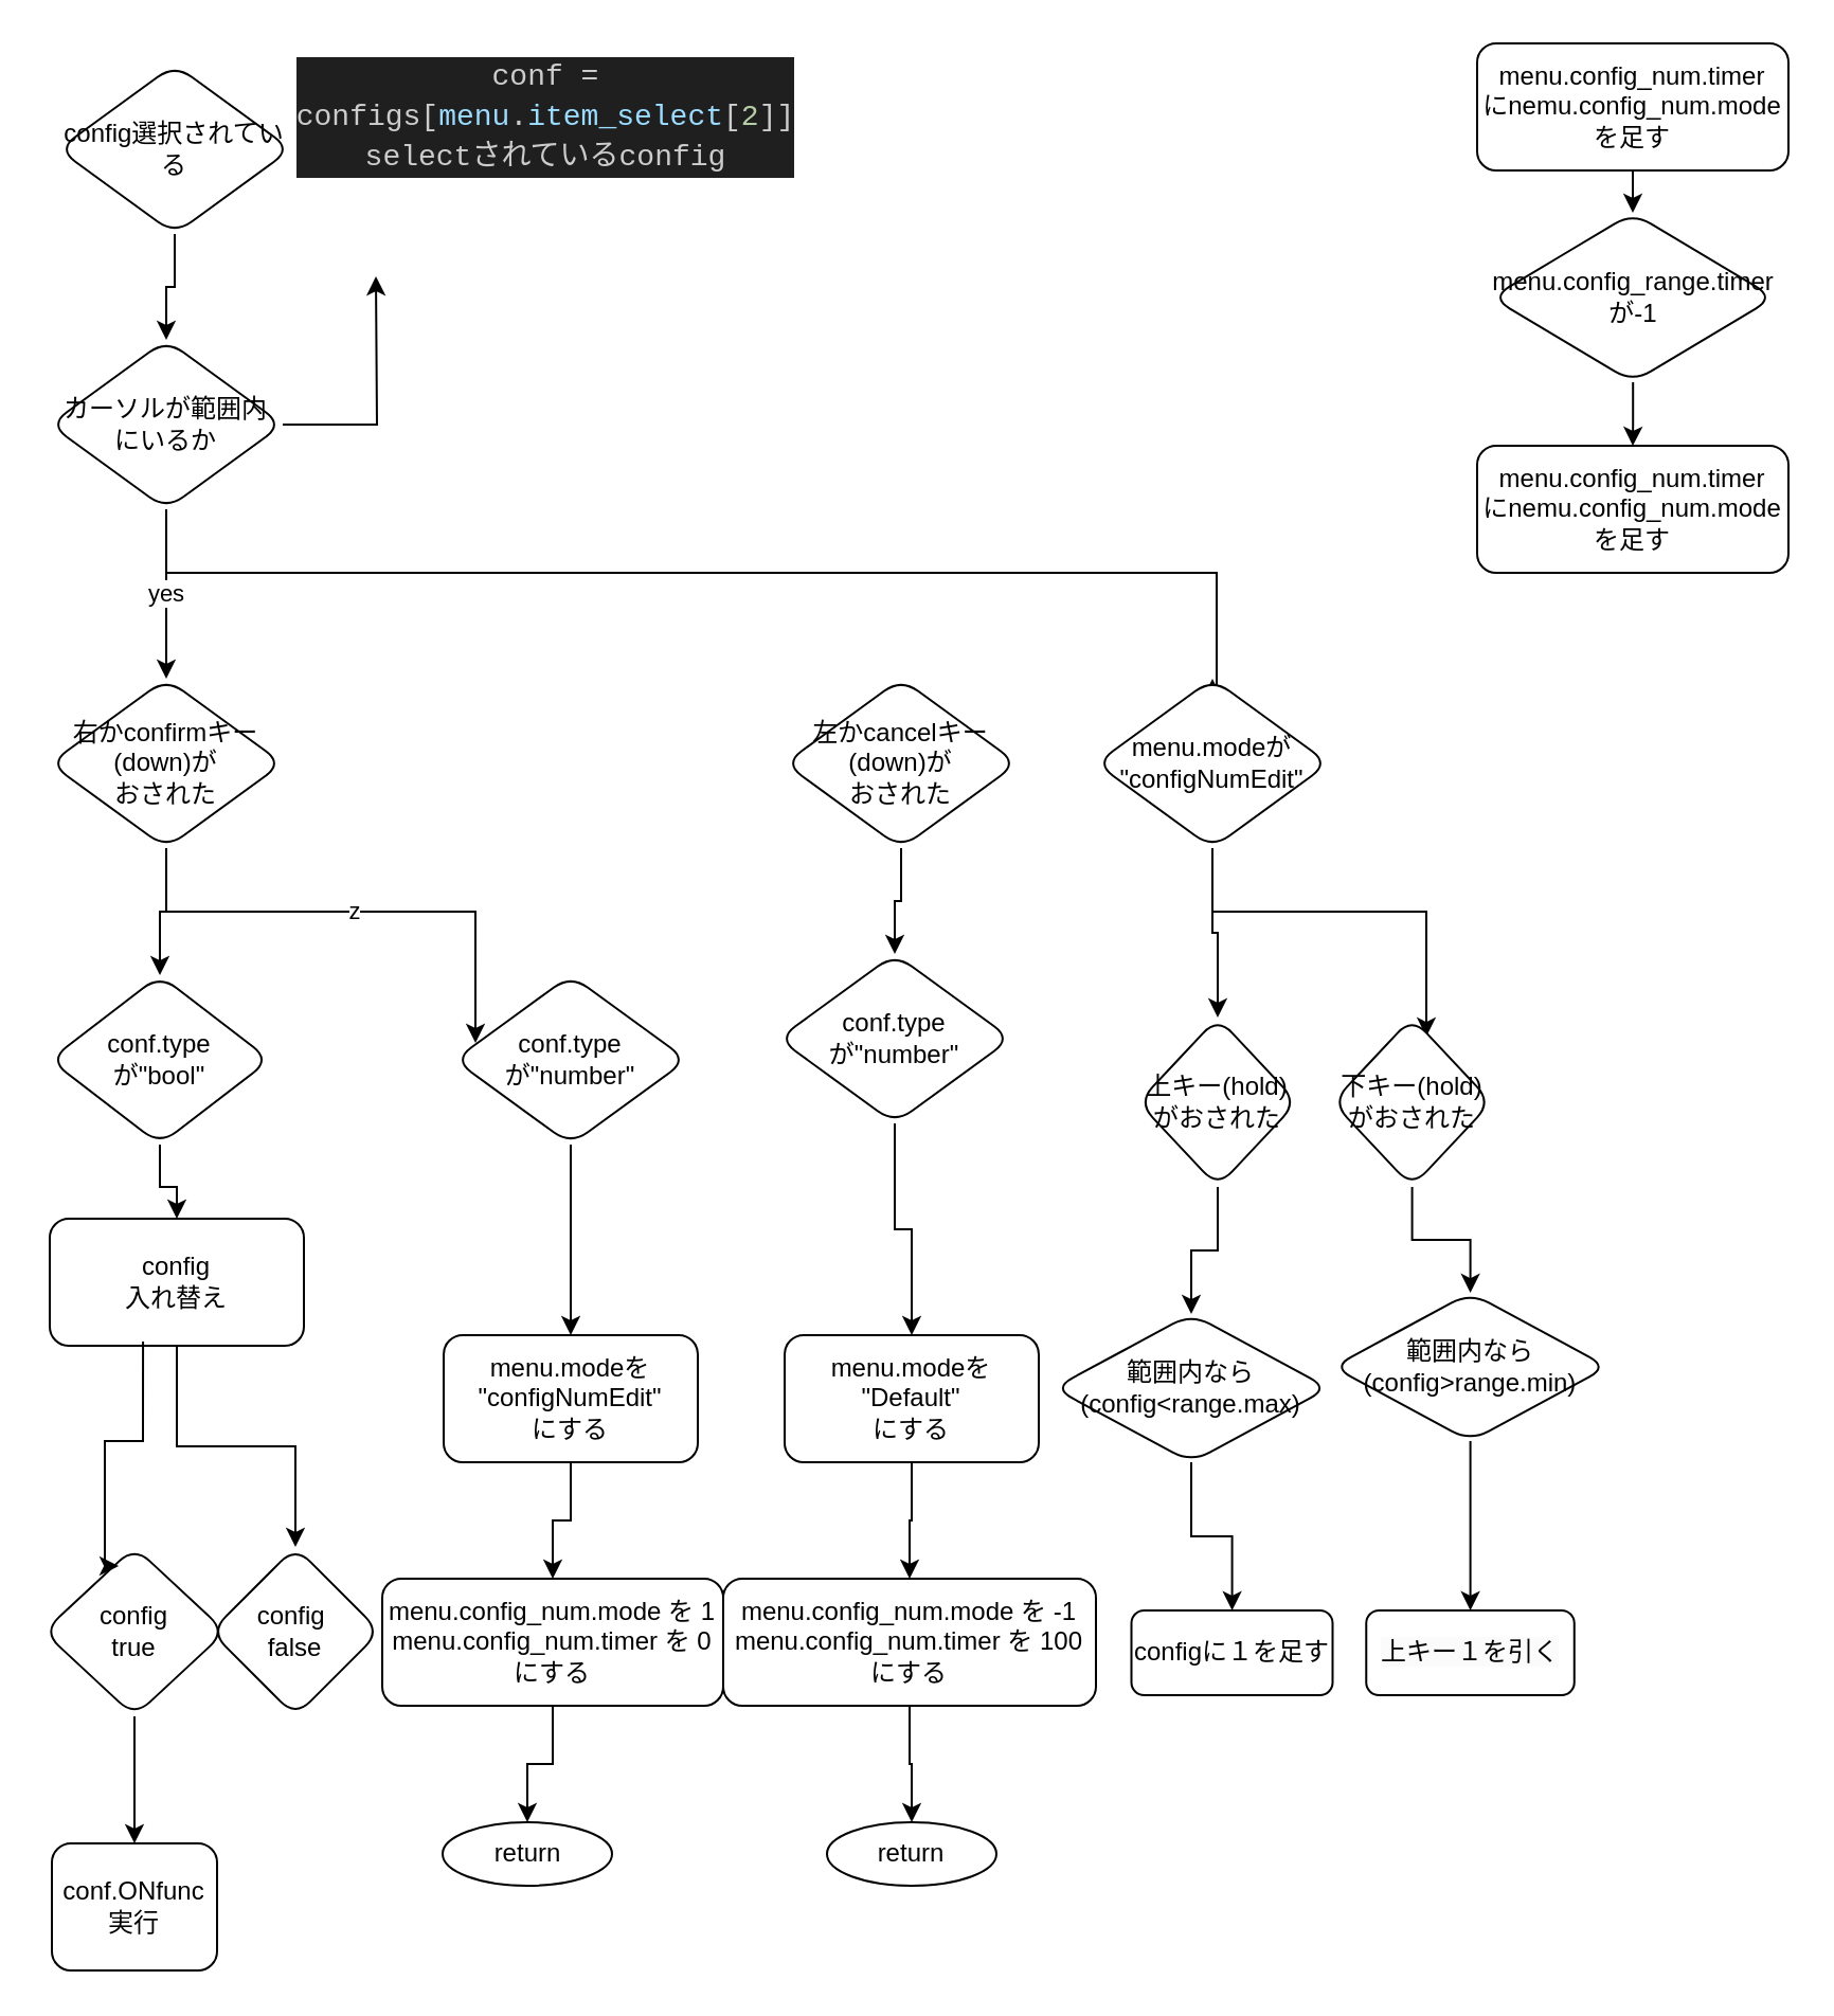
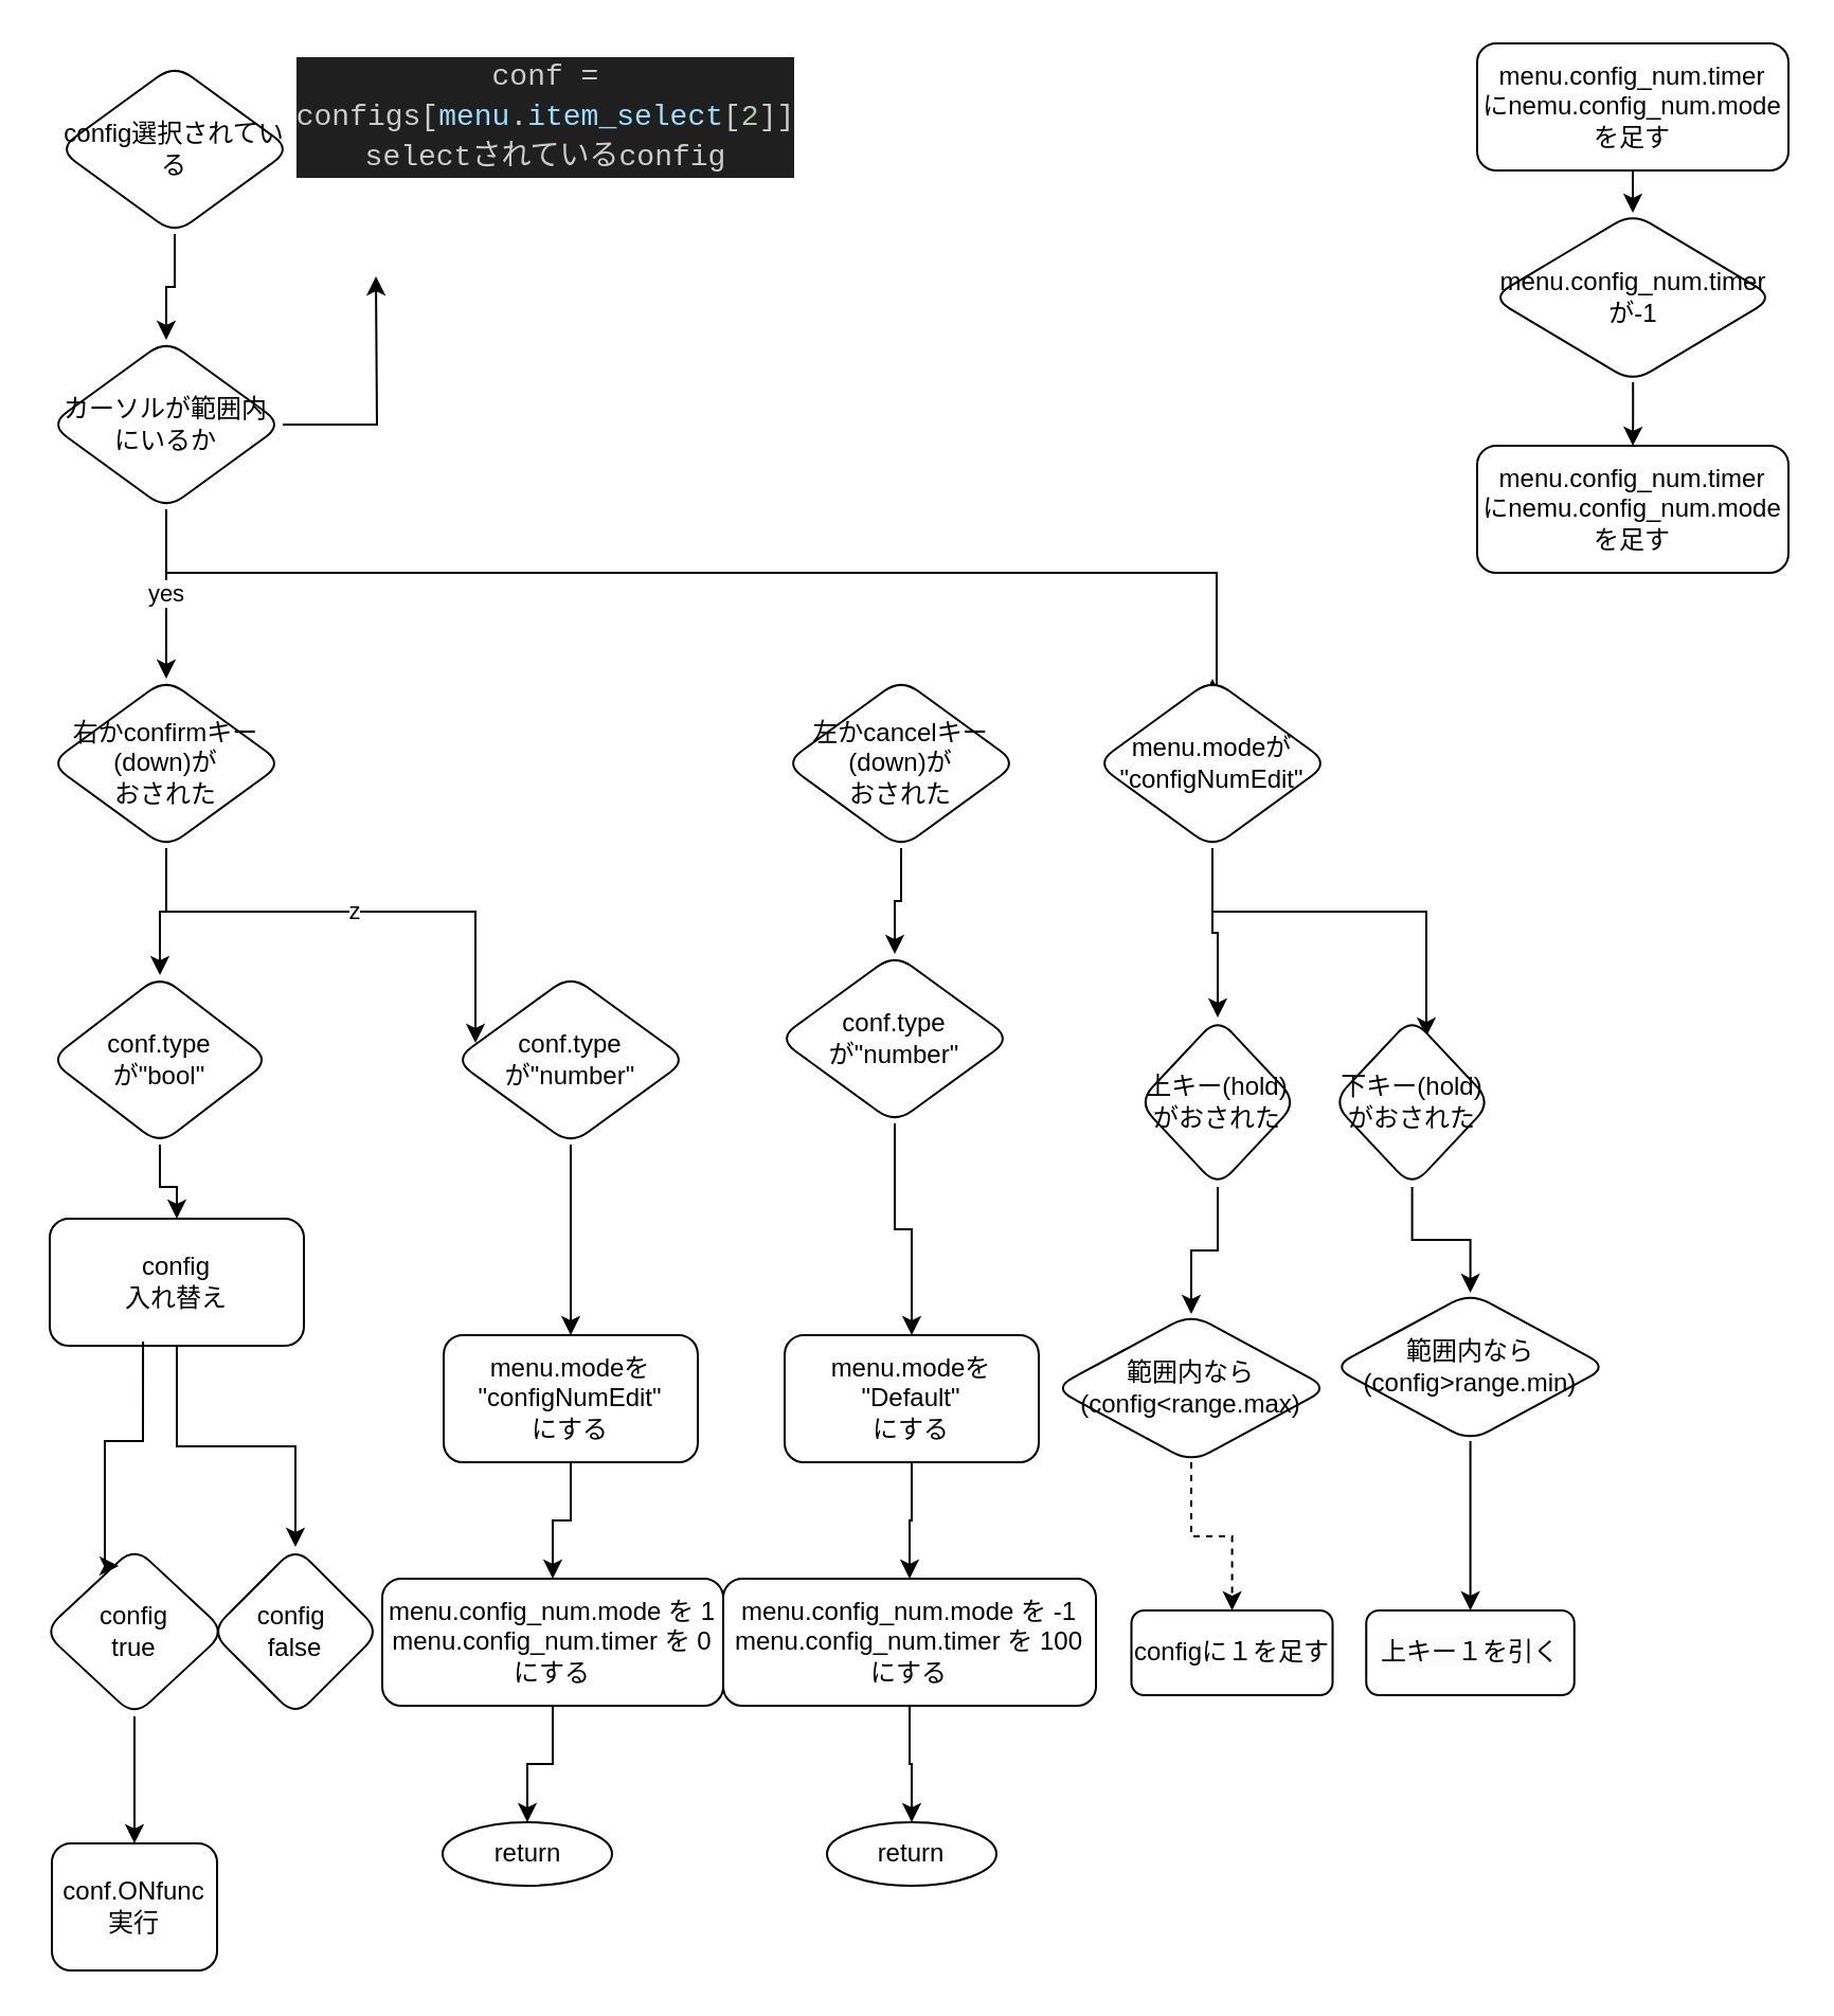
- <mxCell id="28" value="menu.config_range.timer&lt;br&gt;が-1" style="rhombus;whiteSpace=wrap;html=1;rounded=1;" vertex="1" parent="1"><mxGeometry x="703.75" y="100" width="133.5" height="80" as="geometry" /></mxCell>
+ <mxCell id="28" value="menu.config_num.timer&lt;br&gt;が-1" style="rhombus;whiteSpace=wrap;html=1;rounded=1;" vertex="1" parent="1"><mxGeometry x="703.75" y="100" width="133.5" height="80" as="geometry" /></mxCell>
- <mxCell id="47" value="" style="edgeStyle=orthogonalEdgeStyle;rounded=0;orthogonalLoop=1;jettySize=auto;html=1;" edge="1" parent="1" source="48" target="51"><mxGeometry relative="1" as="geometry" /></mxCell>
+ <mxCell id="47" value="" style="edgeStyle=orthogonalEdgeStyle;rounded=0;orthogonalLoop=1;jettySize=auto;html=1;dashed=1;" edge="1" parent="1" source="48" target="51"><mxGeometry relative="1" as="geometry" /></mxCell>
